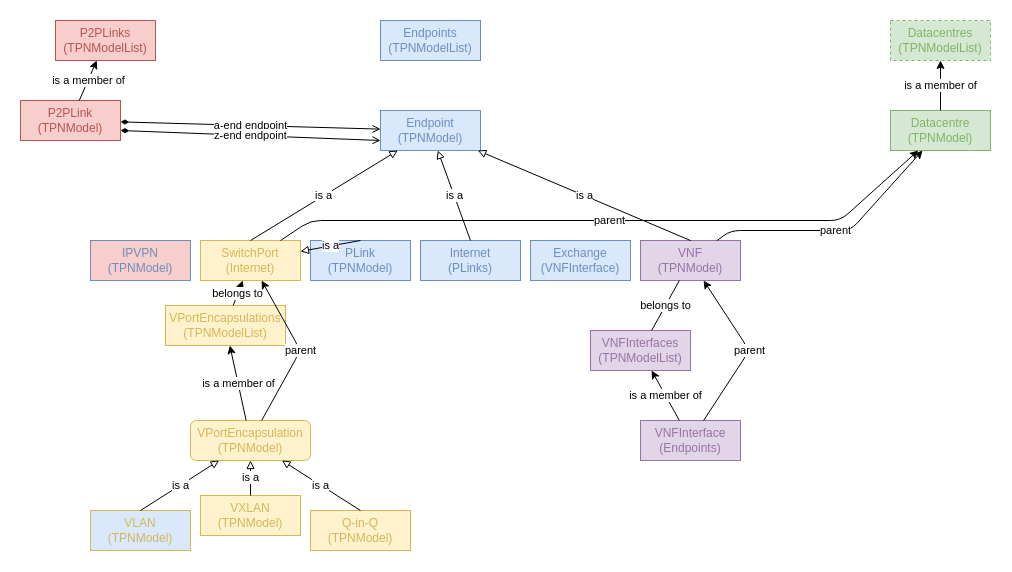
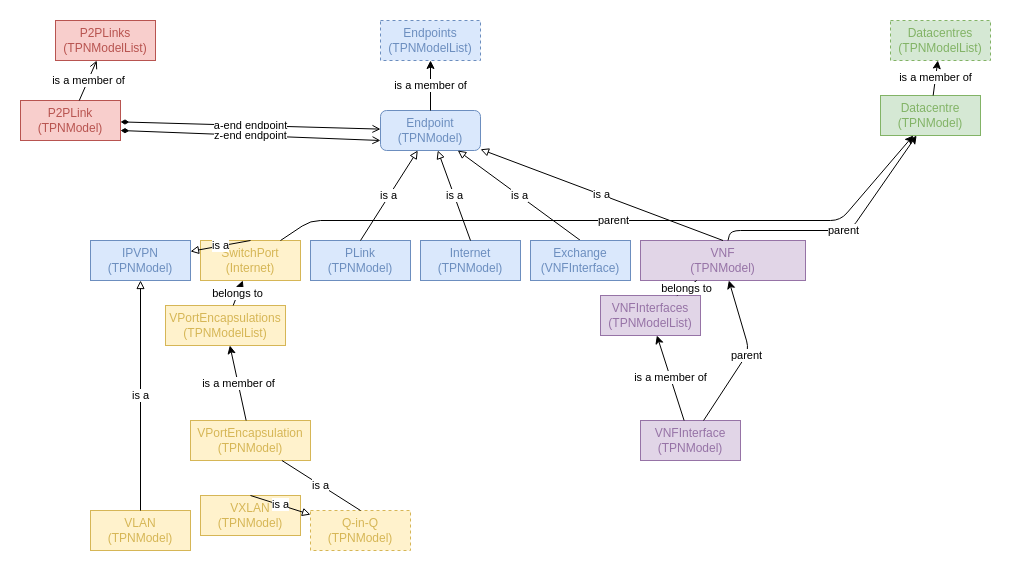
- <mxCell id="2" value="Endpoints&lt;br&gt;(TPNModelList)" style="rounded=0;whiteSpace=wrap;html=1;fillColor=#dae8fc;strokeColor=#6c8ebf;fontColor=#6C8EBF;" vertex="1" parent="1"><mxGeometry x="380" y="20" width="100" height="40" as="geometry" /></mxCell>
+ <mxCell id="2" value="Endpoints&lt;br&gt;(TPNModelList)" style="rounded=0;whiteSpace=wrap;html=1;fillColor=#dae8fc;strokeColor=#6c8ebf;fontColor=#6C8EBF;dashed=1;" vertex="1" parent="1"><mxGeometry x="380" y="20" width="100" height="40" as="geometry" /></mxCell>
- <mxCell id="39" value="is a member of" style="endArrow=classic;html=1;" edge="1" source="38" target="37" parent="1"><mxGeometry width="50" height="50" relative="1" as="geometry"><mxPoint x="290" y="360" as="sourcePoint" /><mxPoint x="340" y="310" as="targetPoint" /></mxGeometry></mxCell>
+ <mxCell id="39" value="is a member of" style="endArrow=open;html=1;" edge="1" source="38" target="37" parent="1"><mxGeometry width="50" height="50" relative="1" as="geometry"><mxPoint x="290" y="360" as="sourcePoint" /><mxPoint x="340" y="310" as="targetPoint" /></mxGeometry></mxCell>
+ <mxCell id="4" value="is a member of" style="endArrow=classic;html=1;" edge="1" parent="1" source="3" target="2"><mxGeometry width="50" height="50" relative="1" as="geometry"><mxPoint x="650" y="360" as="sourcePoint" /><mxPoint x="700" y="310" as="targetPoint" /></mxGeometry></mxCell>
- <mxCell id="3" value="Endpoint&lt;br&gt;(TPNModel)" style="rounded=0;whiteSpace=wrap;html=1;fillColor=#dae8fc;strokeColor=#6c8ebf;fontColor=#6C8EBF;" vertex="1" parent="1"><mxGeometry x="380" y="110" width="100" height="40" as="geometry" /></mxCell>
+ <mxCell id="3" value="Endpoint&lt;br&gt;(TPNModel)" style="whiteSpace=wrap;html=1;fillColor=#dae8fc;strokeColor=#6c8ebf;fontColor=#6C8EBF;rounded=1;" vertex="1" parent="1"><mxGeometry x="380" y="110" width="100" height="40" as="geometry" /></mxCell>
- <mxCell id="33" value="Datacentre&lt;br&gt;(TPNModel)" style="rounded=0;whiteSpace=wrap;html=1;fillColor=#d5e8d4;strokeColor=#82b366;fontColor=#82B366;" vertex="1" parent="1"><mxGeometry x="890" y="110" width="100" height="40" as="geometry" /></mxCell>
+ <mxCell id="33" value="Datacentre&lt;br&gt;(TPNModel)" style="rounded=0;whiteSpace=wrap;html=1;fillColor=#d5e8d4;strokeColor=#82b366;fontColor=#82B366;" vertex="1" parent="1"><mxGeometry x="880" y="95" width="100" height="40" as="geometry" /></mxCell>
- <mxCell id="6" value="is a" style="endArrow=block;html=1;endFill=0;exitX=0.5;exitY=0;exitDx=0;exitDy=0;fillColor=#dae8fc;" edge="1" parent="1" source="5" target="3"><mxGeometry width="50" height="50" relative="1" as="geometry"><mxPoint x="650" y="440" as="sourcePoint" /><mxPoint x="700" y="390" as="targetPoint" /></mxGeometry></mxCell>
+ <mxCell id="6" value="is a" style="endArrow=block;html=1;endFill=0;exitX=0.5;exitY=0;exitDx=0;exitDy=0;fillColor=#dae8fc;" edge="1" parent="1" source="5" target="13"><mxGeometry width="50" height="50" relative="1" as="geometry"><mxPoint x="650" y="440" as="sourcePoint" /><mxPoint x="700" y="390" as="targetPoint" /></mxGeometry></mxCell>
+ <mxCell id="11" value="is a" style="endArrow=block;html=1;endFill=0;exitX=0.5;exitY=0;exitDx=0;exitDy=0;fillColor=#dae8fc;" edge="1" source="12" parent="1" target="3"><mxGeometry width="50" height="50" relative="1" as="geometry"><mxPoint x="476" y="250" as="sourcePoint" /><mxPoint x="470" y="180" as="targetPoint" /></mxGeometry></mxCell>
- <mxCell id="15" value="is a" style="endArrow=block;html=1;endFill=0;exitX=0.5;exitY=0;exitDx=0;exitDy=0;fillColor=#dae8fc;" edge="1" parent="1" source="14" target="5"><mxGeometry width="50" height="50" relative="1" as="geometry"><mxPoint x="540" y="250" as="sourcePoint" /><mxPoint x="390" y="190" as="targetPoint" /></mxGeometry></mxCell>
+ <mxCell id="15" value="is a" style="endArrow=block;html=1;endFill=0;exitX=0.5;exitY=0;exitDx=0;exitDy=0;fillColor=#dae8fc;" edge="1" parent="1" source="14" target="3"><mxGeometry width="50" height="50" relative="1" as="geometry"><mxPoint x="540" y="250" as="sourcePoint" /><mxPoint x="390" y="190" as="targetPoint" /></mxGeometry></mxCell>
- <mxCell id="13" value="IPVPN&lt;br&gt;(TPNModel)" style="rounded=0;whiteSpace=wrap;html=1;fillColor=#f8cecc;strokeColor=#6c8ebf;fontColor=#6C8EBF;" vertex="1" parent="1"><mxGeometry x="90" y="240" width="100" height="40" as="geometry" /></mxCell>
+ <mxCell id="13" value="IPVPN&lt;br&gt;(TPNModel)" style="rounded=0;whiteSpace=wrap;html=1;fillColor=#dae8fc;strokeColor=#6c8ebf;fontColor=#6C8EBF;" vertex="1" parent="1"><mxGeometry x="90" y="240" width="100" height="40" as="geometry" /></mxCell>
- <mxCell id="9" value="Internet&lt;br&gt;(PLinks)" style="rounded=0;whiteSpace=wrap;html=1;fillColor=#dae8fc;strokeColor=#6c8ebf;fontColor=#6C8EBF;" vertex="1" parent="1"><mxGeometry x="420" y="240" width="100" height="40" as="geometry" /></mxCell>
+ <mxCell id="9" value="Internet&lt;br&gt;(TPNModel)" style="rounded=0;whiteSpace=wrap;html=1;fillColor=#dae8fc;strokeColor=#6c8ebf;fontColor=#6C8EBF;" vertex="1" parent="1"><mxGeometry x="420" y="240" width="100" height="40" as="geometry" /></mxCell>
- <mxCell id="7" value="VNF&lt;br&gt;(TPNModel)" style="rounded=0;whiteSpace=wrap;html=1;fillColor=#e1d5e7;strokeColor=#9673a6;fontColor=#9673A6;" vertex="1" parent="1"><mxGeometry x="640" y="240" width="100" height="40" as="geometry" /></mxCell>
+ <mxCell id="7" value="VNF&lt;br&gt;(TPNModel)" style="rounded=0;whiteSpace=wrap;html=1;fillColor=#e1d5e7;strokeColor=#9673a6;fontColor=#9673A6;" vertex="1" parent="1"><mxGeometry x="640" y="240" width="165" height="40" as="geometry" /></mxCell>
- <mxCell id="24" value="VNFInterfaces&lt;br&gt;(TPNModelList)" style="rounded=0;whiteSpace=wrap;html=1;fillColor=#e1d5e7;strokeColor=#9673a6;fontColor=#9673A6;" vertex="1" parent="1"><mxGeometry x="590" y="330" width="100" height="40" as="geometry" /></mxCell>
+ <mxCell id="24" value="VNFInterfaces&lt;br&gt;(TPNModelList)" style="rounded=0;whiteSpace=wrap;html=1;fillColor=#e1d5e7;strokeColor=#9673a6;fontColor=#9673A6;" vertex="1" parent="1"><mxGeometry x="600" y="295" width="100" height="40" as="geometry" /></mxCell>
- <mxCell id="30" value="parent" style="endArrow=classic;html=1;" edge="1" parent="1" source="18" target="5"><mxGeometry width="50" height="50" relative="1" as="geometry"><mxPoint x="246.667" y="430" as="sourcePoint" /><mxPoint x="213.333" y="380" as="targetPoint" /><Array as="points"><mxPoint x="300" y="350" /></Array></mxGeometry></mxCell>
- <mxCell id="18" value="VPortEncapsulation&lt;br&gt;(TPNModel)" style="whiteSpace=wrap;html=1;fillColor=#fff2cc;strokeColor=#D6B656;fontColor=#D6B656;rounded=1;" vertex="1" parent="1"><mxGeometry x="190" y="420" width="120" height="40" as="geometry" /></mxCell>
+ <mxCell id="18" value="VPortEncapsulation&lt;br&gt;(TPNModel)" style="rounded=0;whiteSpace=wrap;html=1;fillColor=#fff2cc;strokeColor=#D6B656;fontColor=#D6B656;" vertex="1" parent="1"><mxGeometry x="190" y="420" width="120" height="40" as="geometry" /></mxCell>
- <mxCell id="26" value="VNFInterface&lt;br&gt;(Endpoints)" style="rounded=0;whiteSpace=wrap;html=1;fillColor=#e1d5e7;strokeColor=#9673a6;fontColor=#9673A6;" vertex="1" parent="1"><mxGeometry x="640" y="420" width="100" height="40" as="geometry" /></mxCell>
+ <mxCell id="26" value="VNFInterface&lt;br&gt;(TPNModel)" style="rounded=0;whiteSpace=wrap;html=1;fillColor=#e1d5e7;strokeColor=#9673a6;fontColor=#9673A6;" vertex="1" parent="1"><mxGeometry x="640" y="420" width="100" height="40" as="geometry" /></mxCell>
- <mxCell id="23" value="is a" style="endArrow=block;html=1;endFill=0;exitX=0.5;exitY=0;exitDx=0;exitDy=0;fillColor=#fff2cc;" edge="1" parent="1" source="22" target="18"><mxGeometry width="50" height="50" relative="1" as="geometry"><mxPoint x="254.545" y="574" as="sourcePoint" /><mxPoint x="235" y="474" as="targetPoint" /></mxGeometry></mxCell>
+ <mxCell id="23" value="is a" style="endArrow=none;html=1;endFill=0;exitX=0.5;exitY=0;exitDx=0;exitDy=0;fillColor=#fff2cc;" edge="1" parent="1" source="22" target="18"><mxGeometry width="50" height="50" relative="1" as="geometry"><mxPoint x="254.545" y="574" as="sourcePoint" /><mxPoint x="235" y="474" as="targetPoint" /></mxGeometry></mxCell>
- <mxCell id="21" value="is a" style="endArrow=block;html=1;endFill=0;exitX=0.5;exitY=0;exitDx=0;exitDy=0;fillColor=#fff2cc;" edge="1" parent="1" source="17" target="18"><mxGeometry width="50" height="50" relative="1" as="geometry"><mxPoint x="164.545" y="574" as="sourcePoint" /><mxPoint x="215.455" y="504" as="targetPoint" /></mxGeometry></mxCell>
+ <mxCell id="21" value="is a" style="endArrow=block;html=1;endFill=0;exitX=0.5;exitY=0;exitDx=0;exitDy=0;fillColor=#fff2cc;" edge="1" parent="1" source="17" target="22"><mxGeometry width="50" height="50" relative="1" as="geometry"><mxPoint x="164.545" y="574" as="sourcePoint" /><mxPoint x="215.455" y="504" as="targetPoint" /></mxGeometry></mxCell>
- <mxCell id="20" value="is a" style="endArrow=block;html=1;endFill=0;exitX=0.5;exitY=0;exitDx=0;exitDy=0;fillColor=#fff2cc;" edge="1" parent="1" source="16" target="18"><mxGeometry width="50" height="50" relative="1" as="geometry"><mxPoint x="340" y="364" as="sourcePoint" /><mxPoint x="397.273" y="274" as="targetPoint" /></mxGeometry></mxCell>
+ <mxCell id="20" value="is a" style="endArrow=block;html=1;endFill=0;exitX=0.5;exitY=0;exitDx=0;exitDy=0;fillColor=#fff2cc;" edge="1" parent="1" source="16" target="13"><mxGeometry width="50" height="50" relative="1" as="geometry"><mxPoint x="340" y="364" as="sourcePoint" /><mxPoint x="397.273" y="274" as="targetPoint" /></mxGeometry></mxCell>
- <mxCell id="16" value="VLAN&lt;br&gt;(TPNModel)" style="rounded=0;whiteSpace=wrap;html=1;fillColor=#dae8fc;strokeColor=#D6B656;fontColor=#D6B656;" vertex="1" parent="1"><mxGeometry x="90" y="510" width="100" height="40" as="geometry" /></mxCell>
+ <mxCell id="16" value="VLAN&lt;br&gt;(TPNModel)" style="rounded=0;whiteSpace=wrap;html=1;fillColor=#fff2cc;strokeColor=#D6B656;fontColor=#D6B656;" vertex="1" parent="1"><mxGeometry x="90" y="510" width="100" height="40" as="geometry" /></mxCell>
- <mxCell id="22" value="Q-in-Q&lt;br&gt;(TPNModel)" style="rounded=0;whiteSpace=wrap;html=1;fillColor=#fff2cc;strokeColor=#D6B656;fontColor=#D6B656;" vertex="1" parent="1"><mxGeometry x="310" y="510" width="100" height="40" as="geometry" /></mxCell>
+ <mxCell id="22" value="Q-in-Q&lt;br&gt;(TPNModel)" style="rounded=0;whiteSpace=wrap;html=1;fillColor=#fff2cc;strokeColor=#D6B656;fontColor=#D6B656;dashed=1;" vertex="1" parent="1"><mxGeometry x="310" y="510" width="100" height="40" as="geometry" /></mxCell>
